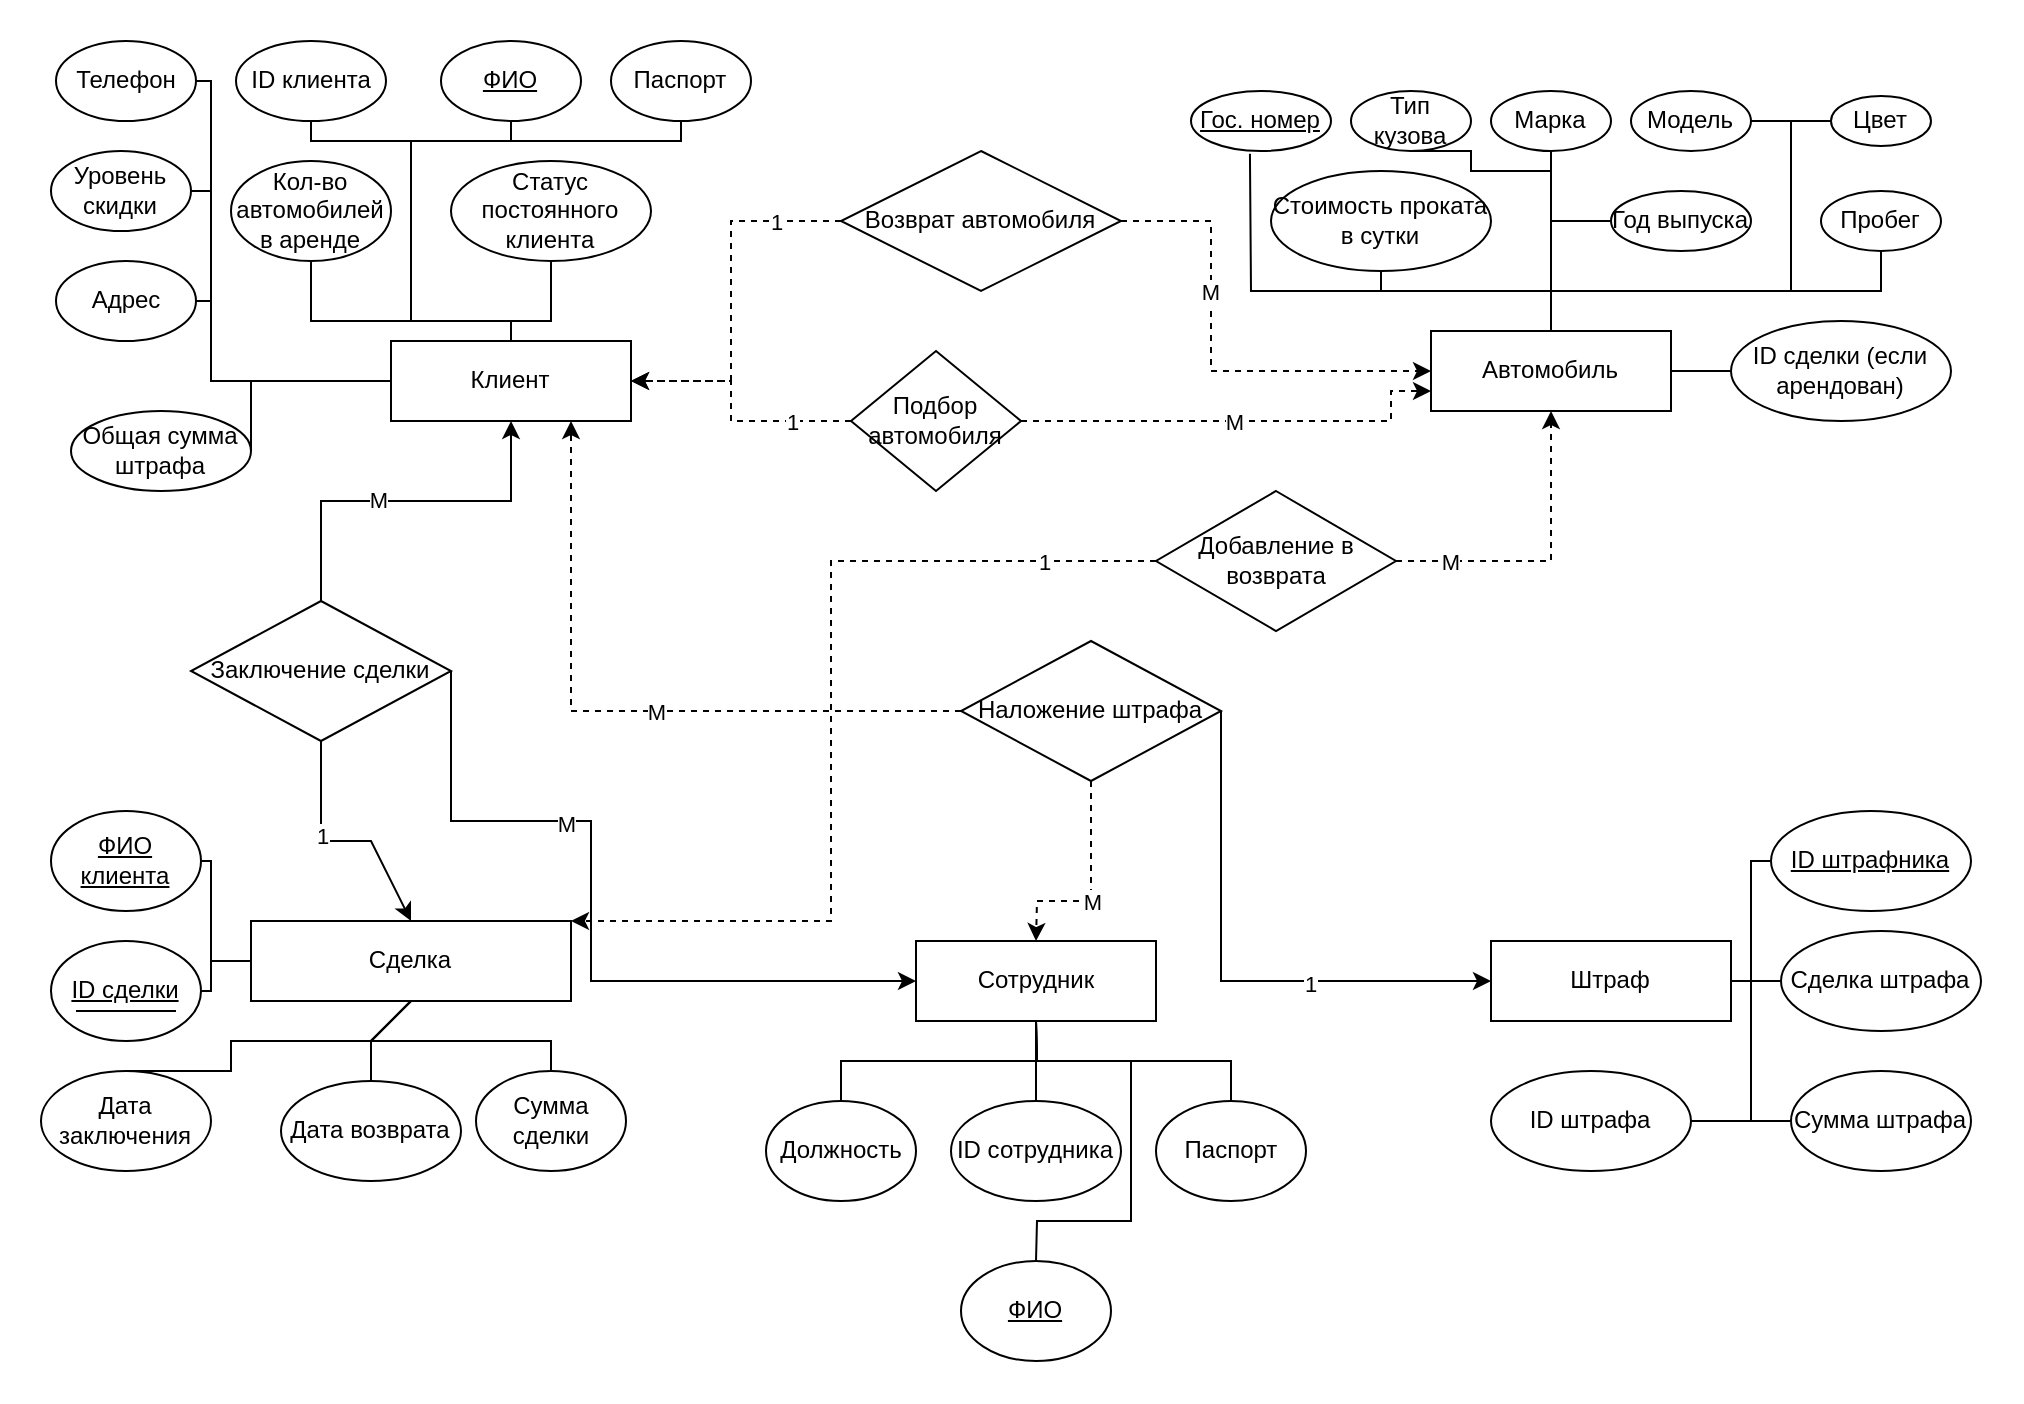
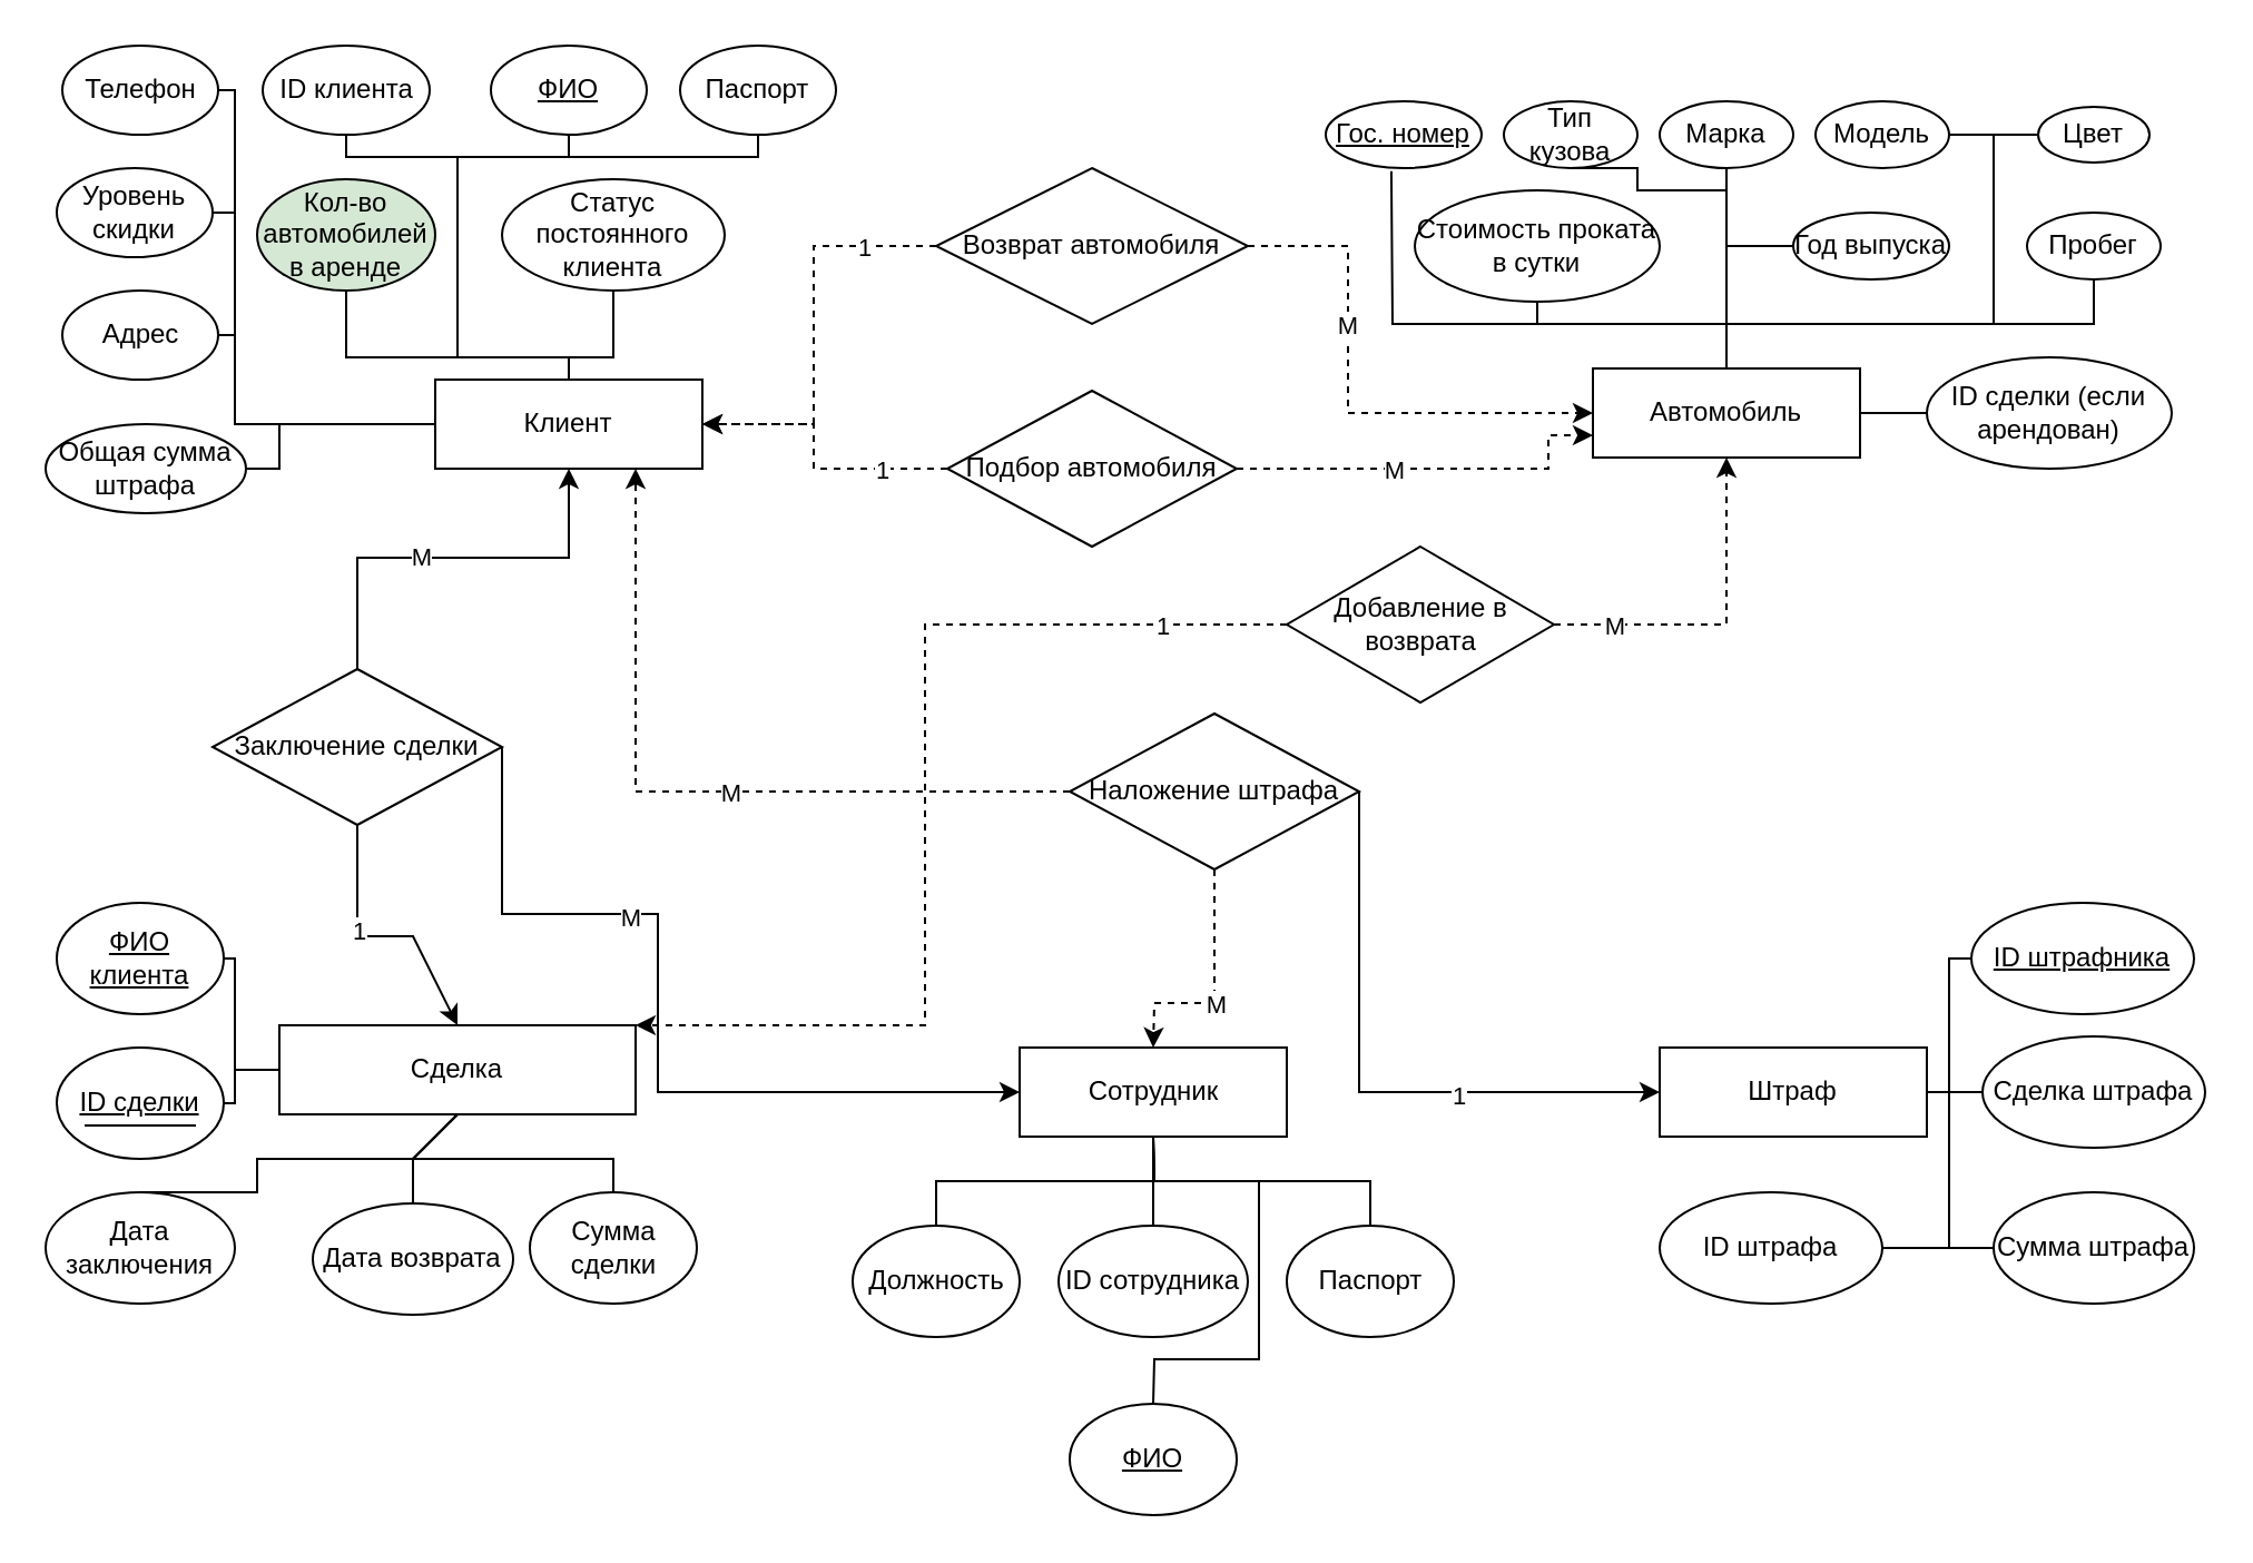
- <mxCell id="30" value="Кол-во автомобилей в аренде" style="ellipse;whiteSpace=wrap;html=1;" vertex="1" parent="1"><mxGeometry x="115" y="80" width="80" height="50" as="geometry" /></mxCell>
+ <mxCell id="30" value="Кол-во автомобилей в аренде" style="ellipse;whiteSpace=wrap;html=1;fillColor=#d5e8d4;" vertex="1" parent="1"><mxGeometry x="115" y="80" width="80" height="50" as="geometry" /></mxCell>
- <mxCell id="56" value="Подбор автомобиля" style="rhombus;whiteSpace=wrap;html=1;" vertex="1" parent="1"><mxGeometry x="425" y="175" width="85" height="70" as="geometry" /></mxCell>
+ <mxCell id="56" value="Подбор автомобиля" style="rhombus;whiteSpace=wrap;html=1;" vertex="1" parent="1"><mxGeometry x="425" y="175" width="130" height="70" as="geometry" /></mxCell>
- <mxCell id="29" value="Общая сумма штрафа" style="ellipse;whiteSpace=wrap;html=1;" vertex="1" parent="1"><mxGeometry x="35" y="205" width="90" height="40" as="geometry" /></mxCell>
+ <mxCell id="29" value="Общая сумма штрафа" style="ellipse;whiteSpace=wrap;html=1;" vertex="1" parent="1"><mxGeometry x="20" y="190" width="90" height="40" as="geometry" /></mxCell>
